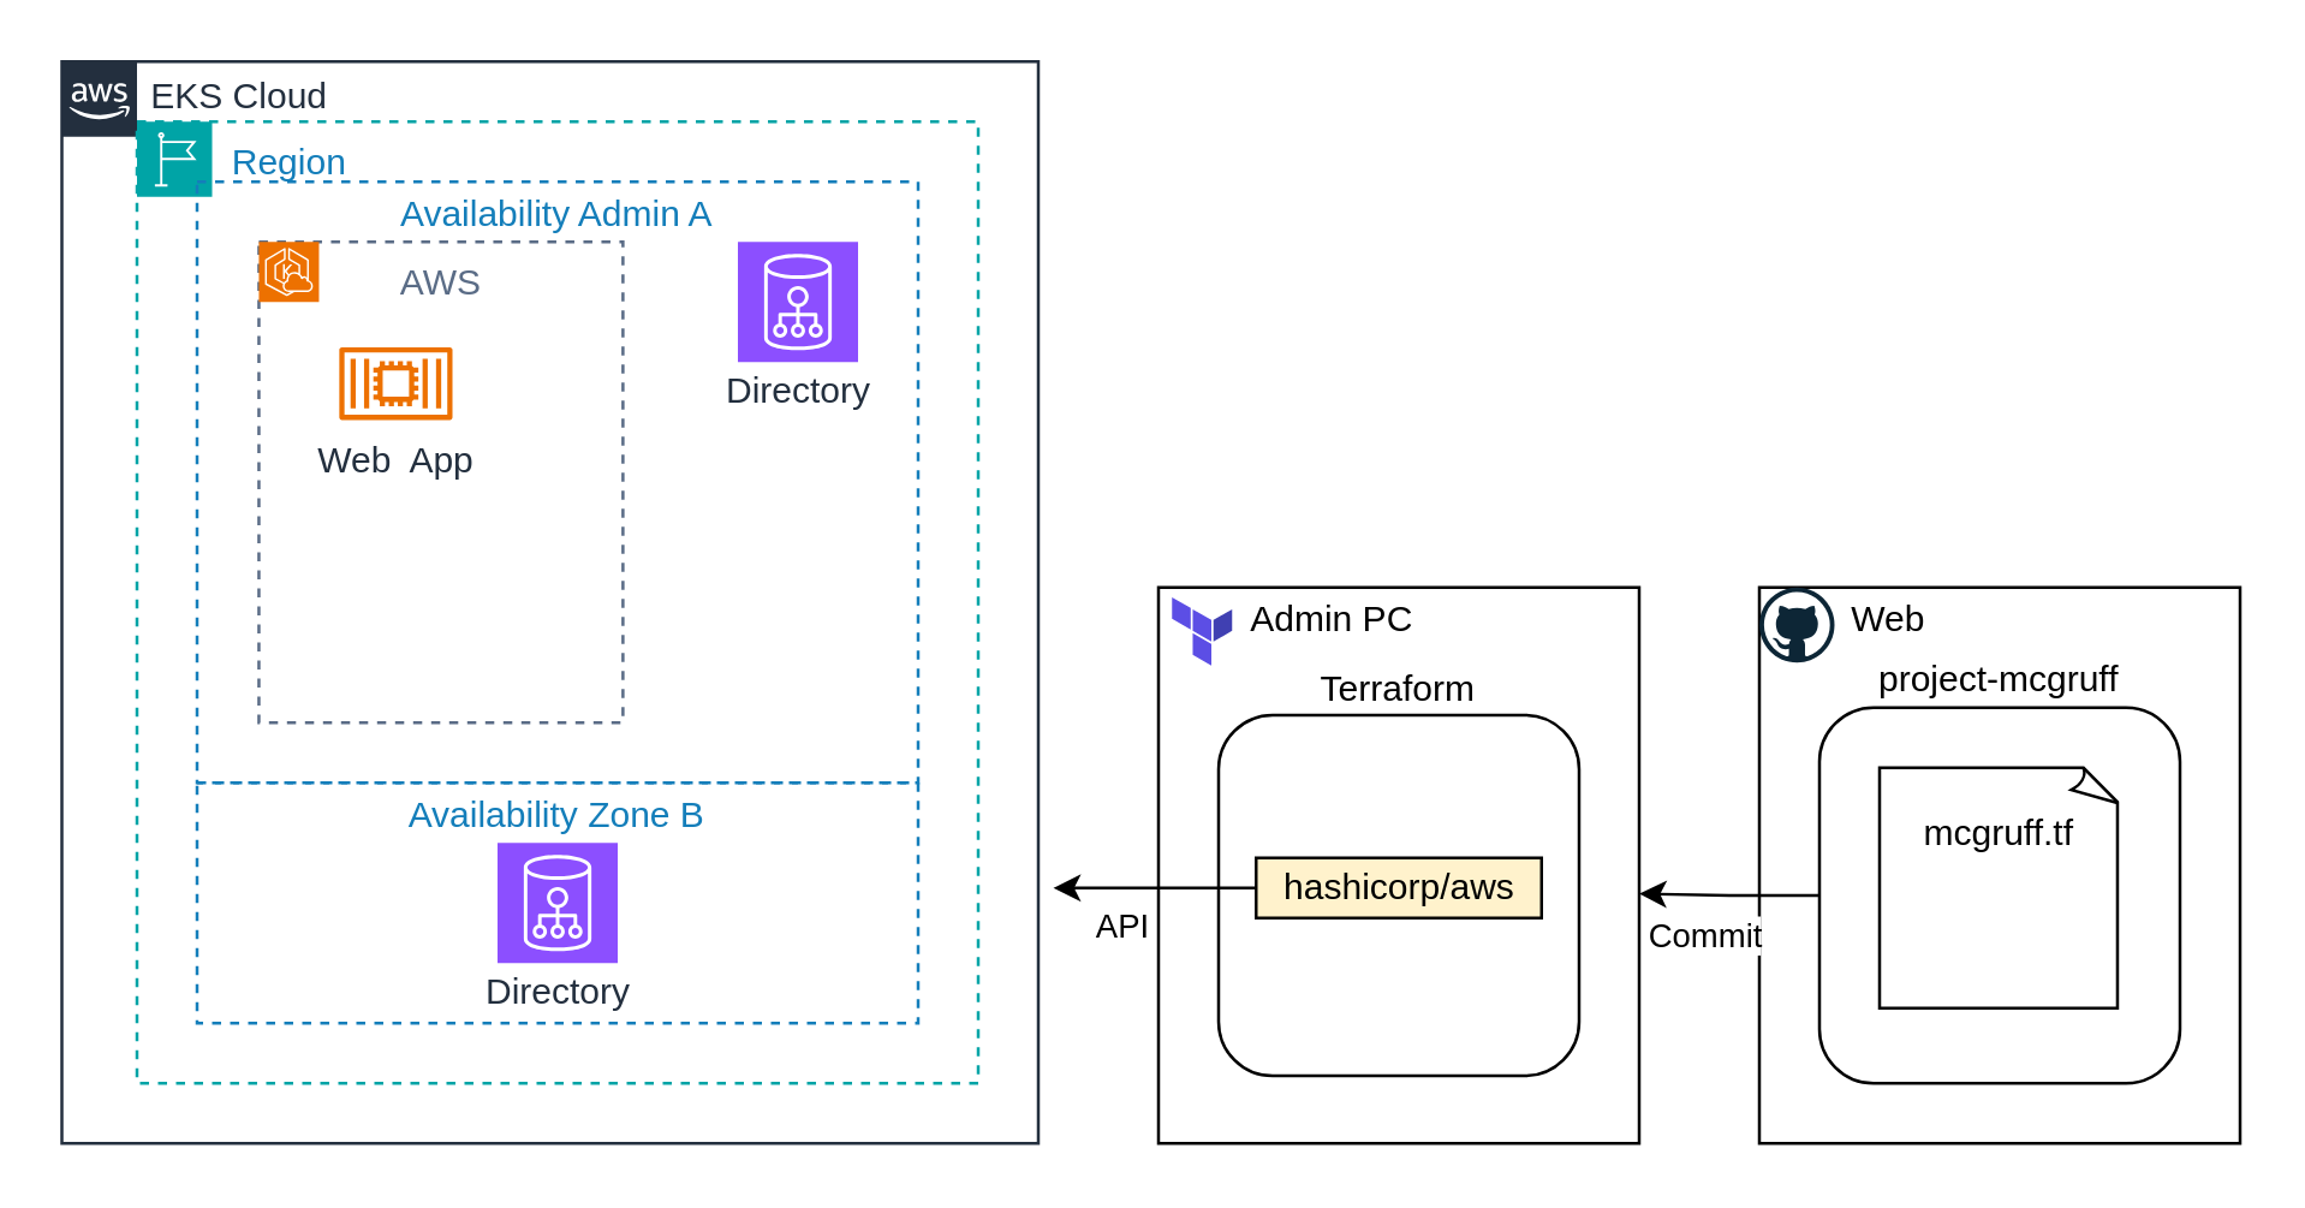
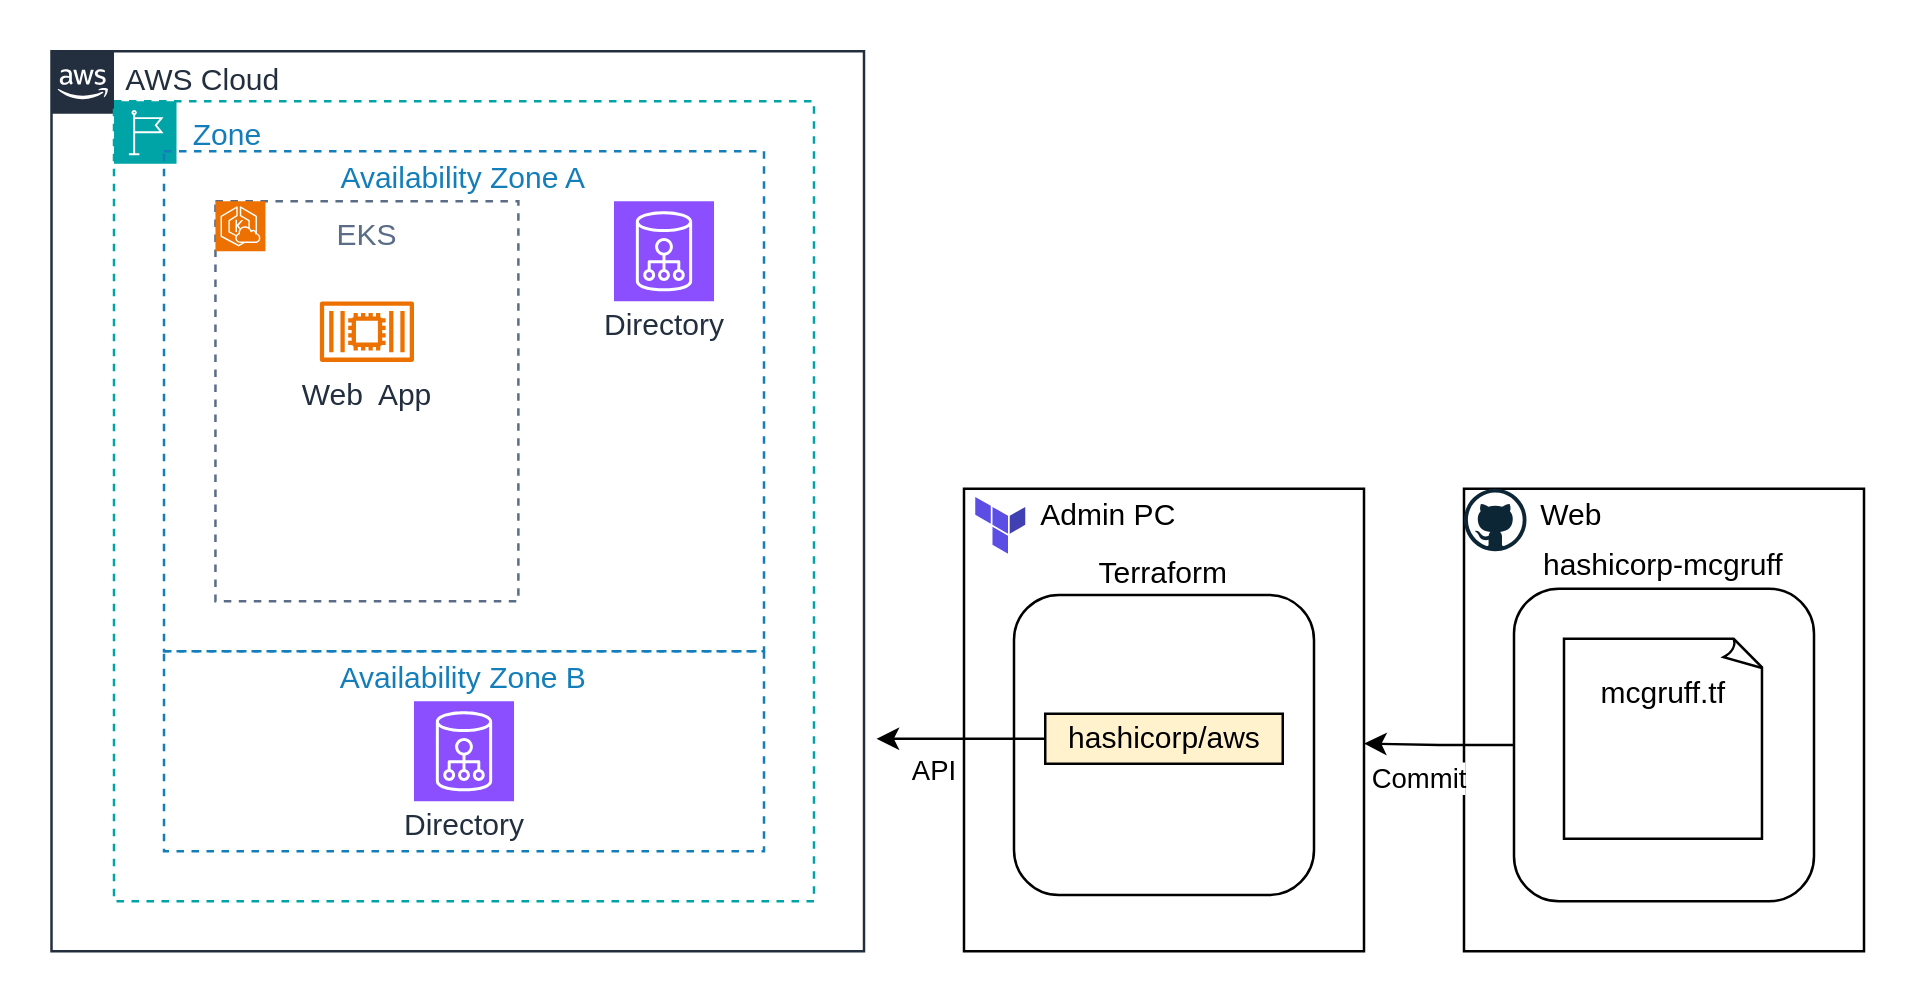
- <mxCell id="2" value="EKS Cloud" style="points=[[0,0],[0.25,0],[0.5,0],[0.75,0],[1,0],[1,0.25],[1,0.5],[1,0.75],[1,1],[0.75,1],[0.5,1],[0.25,1],[0,1],[0,0.75],[0,0.5],[0,0.25]];outlineConnect=0;gradientColor=none;html=1;whiteSpace=wrap;fontSize=12;fontStyle=0;container=1;pointerEvents=0;collapsible=0;recursiveResize=0;shape=mxgraph.aws4.group;grIcon=mxgraph.aws4.group_aws_cloud_alt;strokeColor=#232F3E;fillColor=default;verticalAlign=top;align=left;spacingLeft=30;fontColor=#232F3E;dashed=0;spacing=0;" parent="1" vertex="1"><mxGeometry x="20" y="20" width="325" height="360" as="geometry" /></mxCell>
+ <mxCell id="2" value="AWS Cloud" style="points=[[0,0],[0.25,0],[0.5,0],[0.75,0],[1,0],[1,0.25],[1,0.5],[1,0.75],[1,1],[0.75,1],[0.5,1],[0.25,1],[0,1],[0,0.75],[0,0.5],[0,0.25]];outlineConnect=0;gradientColor=none;html=1;whiteSpace=wrap;fontSize=12;fontStyle=0;container=1;pointerEvents=0;collapsible=0;recursiveResize=0;shape=mxgraph.aws4.group;grIcon=mxgraph.aws4.group_aws_cloud_alt;strokeColor=#232F3E;fillColor=default;verticalAlign=top;align=left;spacingLeft=30;fontColor=#232F3E;dashed=0;spacing=0;" parent="1" vertex="1"><mxGeometry x="20" y="20" width="325" height="360" as="geometry" /></mxCell>
- <mxCell id="3" value="Region" style="points=[[0,0],[0.25,0],[0.5,0],[0.75,0],[1,0],[1,0.25],[1,0.5],[1,0.75],[1,1],[0.75,1],[0.5,1],[0.25,1],[0,1],[0,0.75],[0,0.5],[0,0.25]];outlineConnect=0;gradientColor=none;html=1;whiteSpace=wrap;fontSize=12;fontStyle=0;container=1;pointerEvents=0;collapsible=0;recursiveResize=0;shape=mxgraph.aws4.group;grIcon=mxgraph.aws4.group_region;strokeColor=#00A4A6;fillColor=none;verticalAlign=top;align=left;spacingLeft=30;fontColor=#147EBA;dashed=1;" parent="2" vertex="1"><mxGeometry x="25" y="20" width="280" height="320" as="geometry" /></mxCell>
+ <mxCell id="3" value="Zone" style="points=[[0,0],[0.25,0],[0.5,0],[0.75,0],[1,0],[1,0.25],[1,0.5],[1,0.75],[1,1],[0.75,1],[0.5,1],[0.25,1],[0,1],[0,0.75],[0,0.5],[0,0.25]];outlineConnect=0;gradientColor=none;html=1;whiteSpace=wrap;fontSize=12;fontStyle=0;container=1;pointerEvents=0;collapsible=0;recursiveResize=0;shape=mxgraph.aws4.group;grIcon=mxgraph.aws4.group_region;strokeColor=#00A4A6;fillColor=none;verticalAlign=top;align=left;spacingLeft=30;fontColor=#147EBA;dashed=1;" parent="2" vertex="1"><mxGeometry x="25" y="20" width="280" height="320" as="geometry" /></mxCell>
- <mxCell id="4" value="Availability Admin A" style="fillColor=none;strokeColor=#147EBA;dashed=1;verticalAlign=top;fontStyle=0;fontColor=#147EBA;whiteSpace=wrap;html=1;align=center;spacingTop=-3;" parent="3" vertex="1"><mxGeometry x="20" y="20" width="240" height="200" as="geometry" /></mxCell>
+ <mxCell id="4" value="Availability Zone A" style="fillColor=none;strokeColor=#147EBA;dashed=1;verticalAlign=top;fontStyle=0;fontColor=#147EBA;whiteSpace=wrap;html=1;align=center;spacingTop=-3;" parent="3" vertex="1"><mxGeometry x="20" y="20" width="240" height="200" as="geometry" /></mxCell>
- <mxCell id="8" value="AWS" style="fillColor=none;strokeColor=#5A6C86;dashed=1;verticalAlign=top;fontStyle=0;fontColor=#5A6C86;whiteSpace=wrap;html=1;align=center;" parent="3" vertex="1"><mxGeometry x="40.58" y="40" width="121.17" height="160" as="geometry" /></mxCell>
+ <mxCell id="8" value="EKS" style="fillColor=none;strokeColor=#5A6C86;dashed=1;verticalAlign=top;fontStyle=0;fontColor=#5A6C86;whiteSpace=wrap;html=1;align=center;" parent="3" vertex="1"><mxGeometry x="40.58" y="40" width="121.17" height="160" as="geometry" /></mxCell>
- <mxCell id="10" value="Web&amp;nbsp; App" style="sketch=0;outlineConnect=0;fontColor=#232F3E;gradientColor=none;fillColor=#ED7100;strokeColor=none;dashed=0;verticalLabelPosition=bottom;verticalAlign=top;align=center;html=1;fontSize=12;fontStyle=0;aspect=fixed;pointerEvents=1;shape=mxgraph.aws4.container_2;" parent="3" vertex="1"><mxGeometry x="67.34" y="75" width="37.66" height="24.32" as="geometry" /></mxCell>
+ <mxCell id="10" value="Web&amp;nbsp; App" style="sketch=0;outlineConnect=0;fontColor=#232F3E;gradientColor=none;fillColor=#ED7100;strokeColor=none;dashed=0;verticalLabelPosition=bottom;verticalAlign=top;align=center;html=1;fontSize=12;fontStyle=0;aspect=fixed;pointerEvents=1;shape=mxgraph.aws4.container_2;" parent="3" vertex="1"><mxGeometry x="82.34" y="80" width="37.66" height="24.32" as="geometry" /></mxCell>
- <mxCell id="18" value="project-mcgruff" style="rounded=1;whiteSpace=wrap;html=1;labelPosition=center;verticalLabelPosition=top;align=center;verticalAlign=bottom;fillColor=none;" parent="1" vertex="1"><mxGeometry x="605" y="235" width="120" height="125" as="geometry" /></mxCell>
+ <mxCell id="18" value="hashicorp-mcgruff" style="rounded=1;whiteSpace=wrap;html=1;labelPosition=center;verticalLabelPosition=top;align=center;verticalAlign=bottom;fillColor=none;" parent="1" vertex="1"><mxGeometry x="605" y="235" width="120" height="125" as="geometry" /></mxCell>
